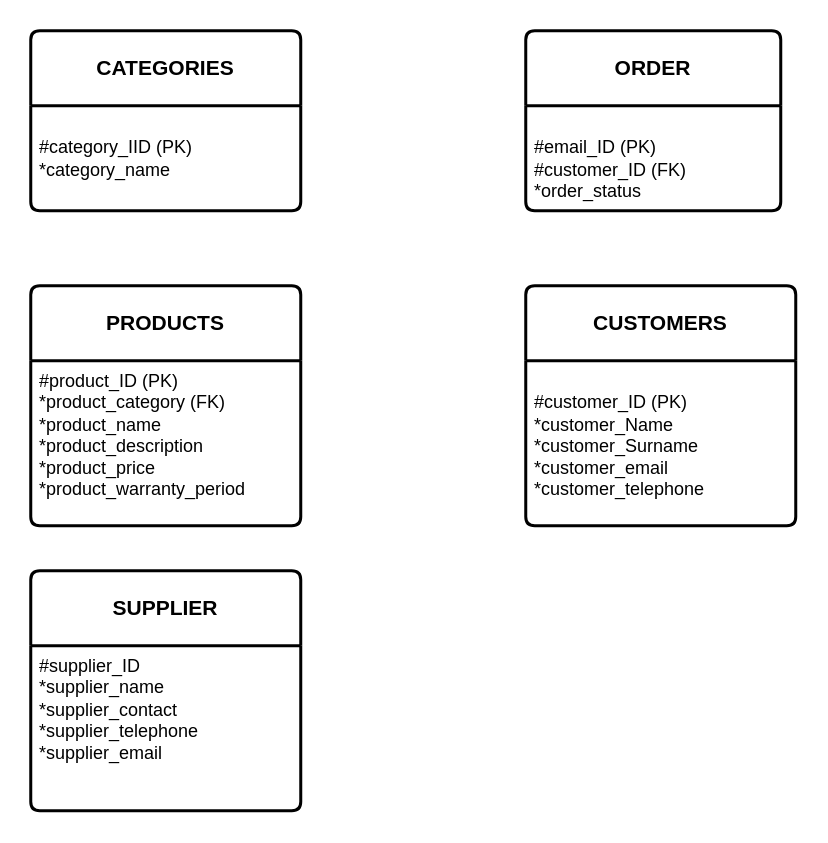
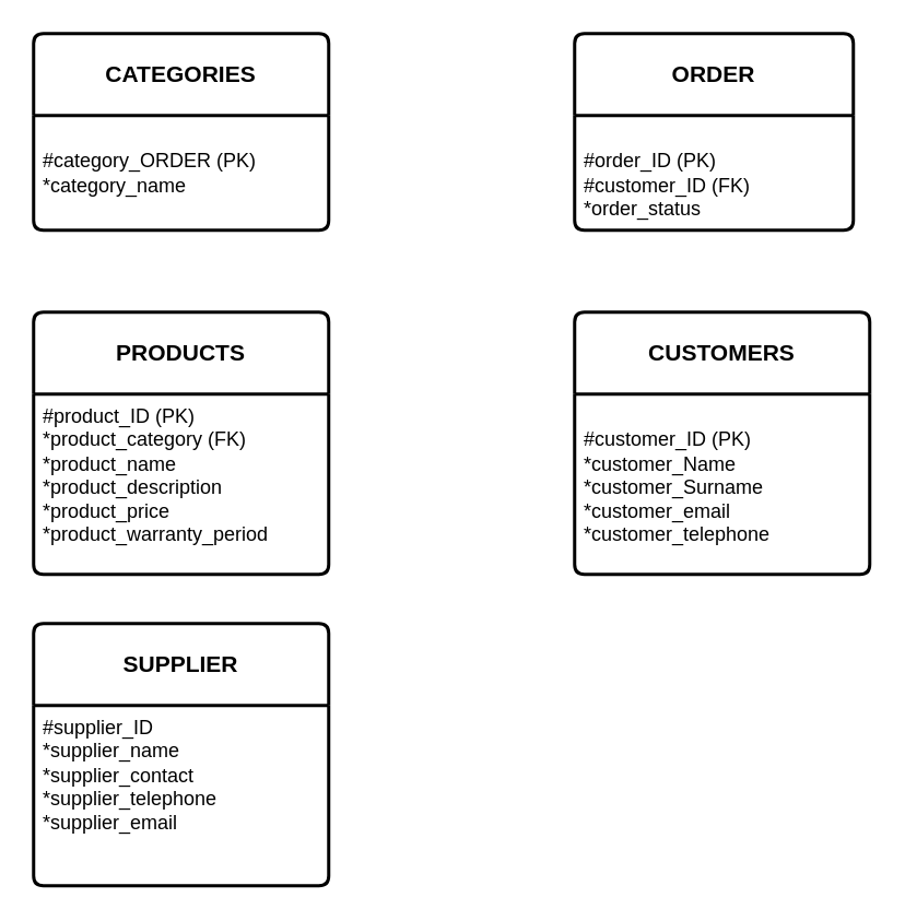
- <mxCell id="3" value="&lt;div&gt;&lt;br&gt;&lt;/div&gt;&lt;div align=&quot;left&quot;&gt;#category_IID (PK)&lt;/div&gt;&lt;div&gt;*category_name&lt;br&gt;&lt;/div&gt;" style="align=left;strokeColor=none;fillColor=none;spacingLeft=4;fontSize=12;verticalAlign=top;resizable=0;rotatable=0;part=1;html=1;" vertex="1" parent="2"><mxGeometry y="50" width="180" height="70" as="geometry" /></mxCell>
+ <mxCell id="3" value="&lt;div&gt;&lt;br&gt;&lt;/div&gt;&lt;div align=&quot;left&quot;&gt;#category_ORDER (PK)&lt;/div&gt;&lt;div&gt;*category_name&lt;br&gt;&lt;/div&gt;" style="align=left;strokeColor=none;fillColor=none;spacingLeft=4;fontSize=12;verticalAlign=top;resizable=0;rotatable=0;part=1;html=1;" vertex="1" parent="2"><mxGeometry y="50" width="180" height="70" as="geometry" /></mxCell>
- <mxCell id="9" value="&lt;div&gt;&lt;br&gt;&lt;/div&gt;&lt;div&gt;#email_ID (PK)&lt;/div&gt;&lt;div&gt;#customer_ID (FK)&lt;/div&gt;&lt;div&gt;*order_status&lt;/div&gt;" style="align=left;strokeColor=none;fillColor=none;spacingLeft=4;fontSize=12;verticalAlign=top;resizable=0;rotatable=0;part=1;html=1;" vertex="1" parent="8"><mxGeometry y="50" width="170" height="70" as="geometry" /></mxCell>
+ <mxCell id="9" value="&lt;div&gt;&lt;br&gt;&lt;/div&gt;&lt;div&gt;#order_ID (PK)&lt;/div&gt;&lt;div&gt;#customer_ID (FK)&lt;/div&gt;&lt;div&gt;*order_status&lt;/div&gt;" style="align=left;strokeColor=none;fillColor=none;spacingLeft=4;fontSize=12;verticalAlign=top;resizable=0;rotatable=0;part=1;html=1;" vertex="1" parent="8"><mxGeometry y="50" width="170" height="70" as="geometry" /></mxCell>
